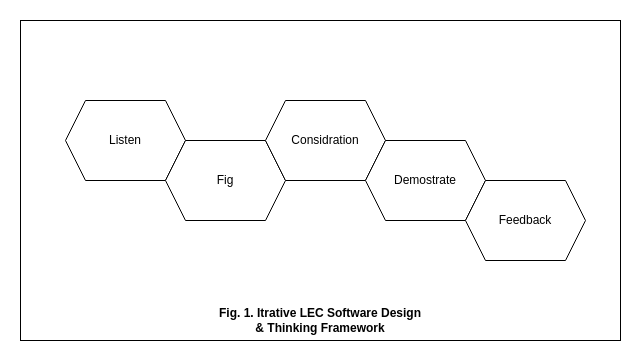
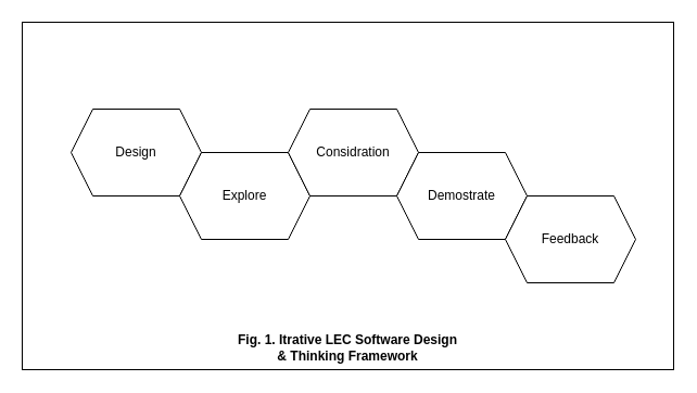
- <mxCell id="2" value="Listen" style="shape=hexagon;perimeter=hexagonPerimeter2;whiteSpace=wrap;html=1;fixedSize=1;" vertex="1" parent="1"><mxGeometry x="65" y="100" width="120" height="80" as="geometry" /></mxCell>
+ <mxCell id="2" value="Design" style="shape=hexagon;perimeter=hexagonPerimeter2;whiteSpace=wrap;html=1;fixedSize=1;" vertex="1" parent="1"><mxGeometry x="65" y="100" width="120" height="80" as="geometry" /></mxCell>
- <mxCell id="3" value="Fig" style="shape=hexagon;perimeter=hexagonPerimeter2;whiteSpace=wrap;html=1;fixedSize=1;" vertex="1" parent="1"><mxGeometry x="165" y="140" width="120" height="80" as="geometry" /></mxCell>
+ <mxCell id="3" value="Explore" style="shape=hexagon;perimeter=hexagonPerimeter2;whiteSpace=wrap;html=1;fixedSize=1;" vertex="1" parent="1"><mxGeometry x="165" y="140" width="120" height="80" as="geometry" /></mxCell>
